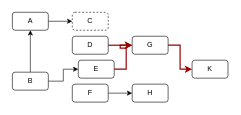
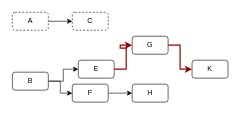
- <mxCell id="3" value="A" style="rounded=1;whiteSpace=wrap;html=1;" parent="1" vertex="1"><mxGeometry x="20" y="20" width="60" height="30" as="geometry" /></mxCell>
+ <mxCell id="3" value="A" style="rounded=1;whiteSpace=wrap;html=1;dashed=1;" parent="1" vertex="1"><mxGeometry x="20" y="20" width="60" height="30" as="geometry" /></mxCell>
- <mxCell id="6" value="D" style="rounded=1;whiteSpace=wrap;html=1;" parent="1" vertex="1"><mxGeometry x="120" y="60" width="60" height="30" as="geometry" /></mxCell>
- <mxCell id="5" style="edgeStyle=orthogonalEdgeStyle;rounded=0;orthogonalLoop=1;jettySize=auto;html=1;strokeColor=#990000;strokeWidth=2;" parent="1" source="6" target="9" edge="1"><mxGeometry relative="1" as="geometry" /></mxCell>
- <mxCell id="16" style="edgeStyle=orthogonalEdgeStyle;rounded=0;orthogonalLoop=1;jettySize=auto;html=1;" parent="1" source="17" target="3" edge="1"><mxGeometry relative="1" as="geometry" /></mxCell>
+ <mxCell id="16" style="edgeStyle=orthogonalEdgeStyle;rounded=0;orthogonalLoop=1;jettySize=auto;html=1;" parent="1" source="17" target="11" edge="1"><mxGeometry relative="1" as="geometry" /></mxCell>
